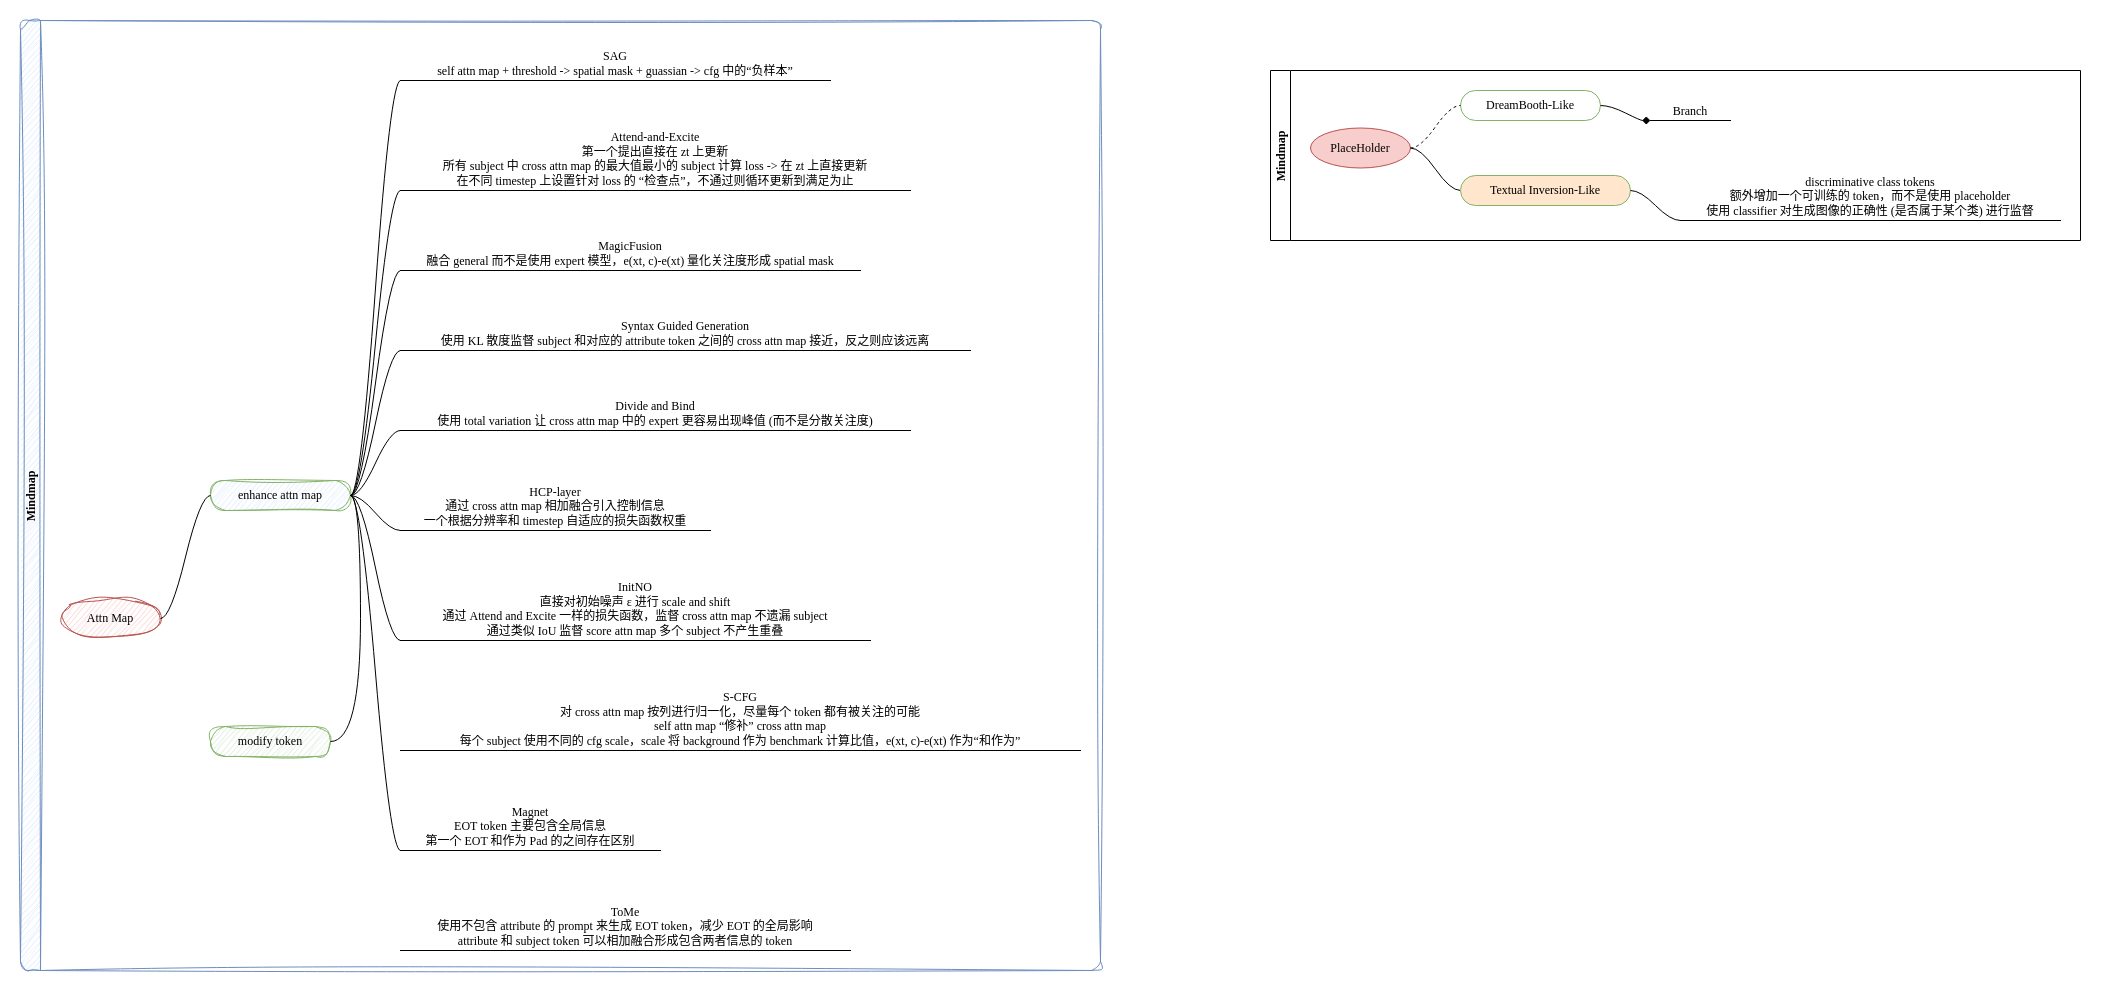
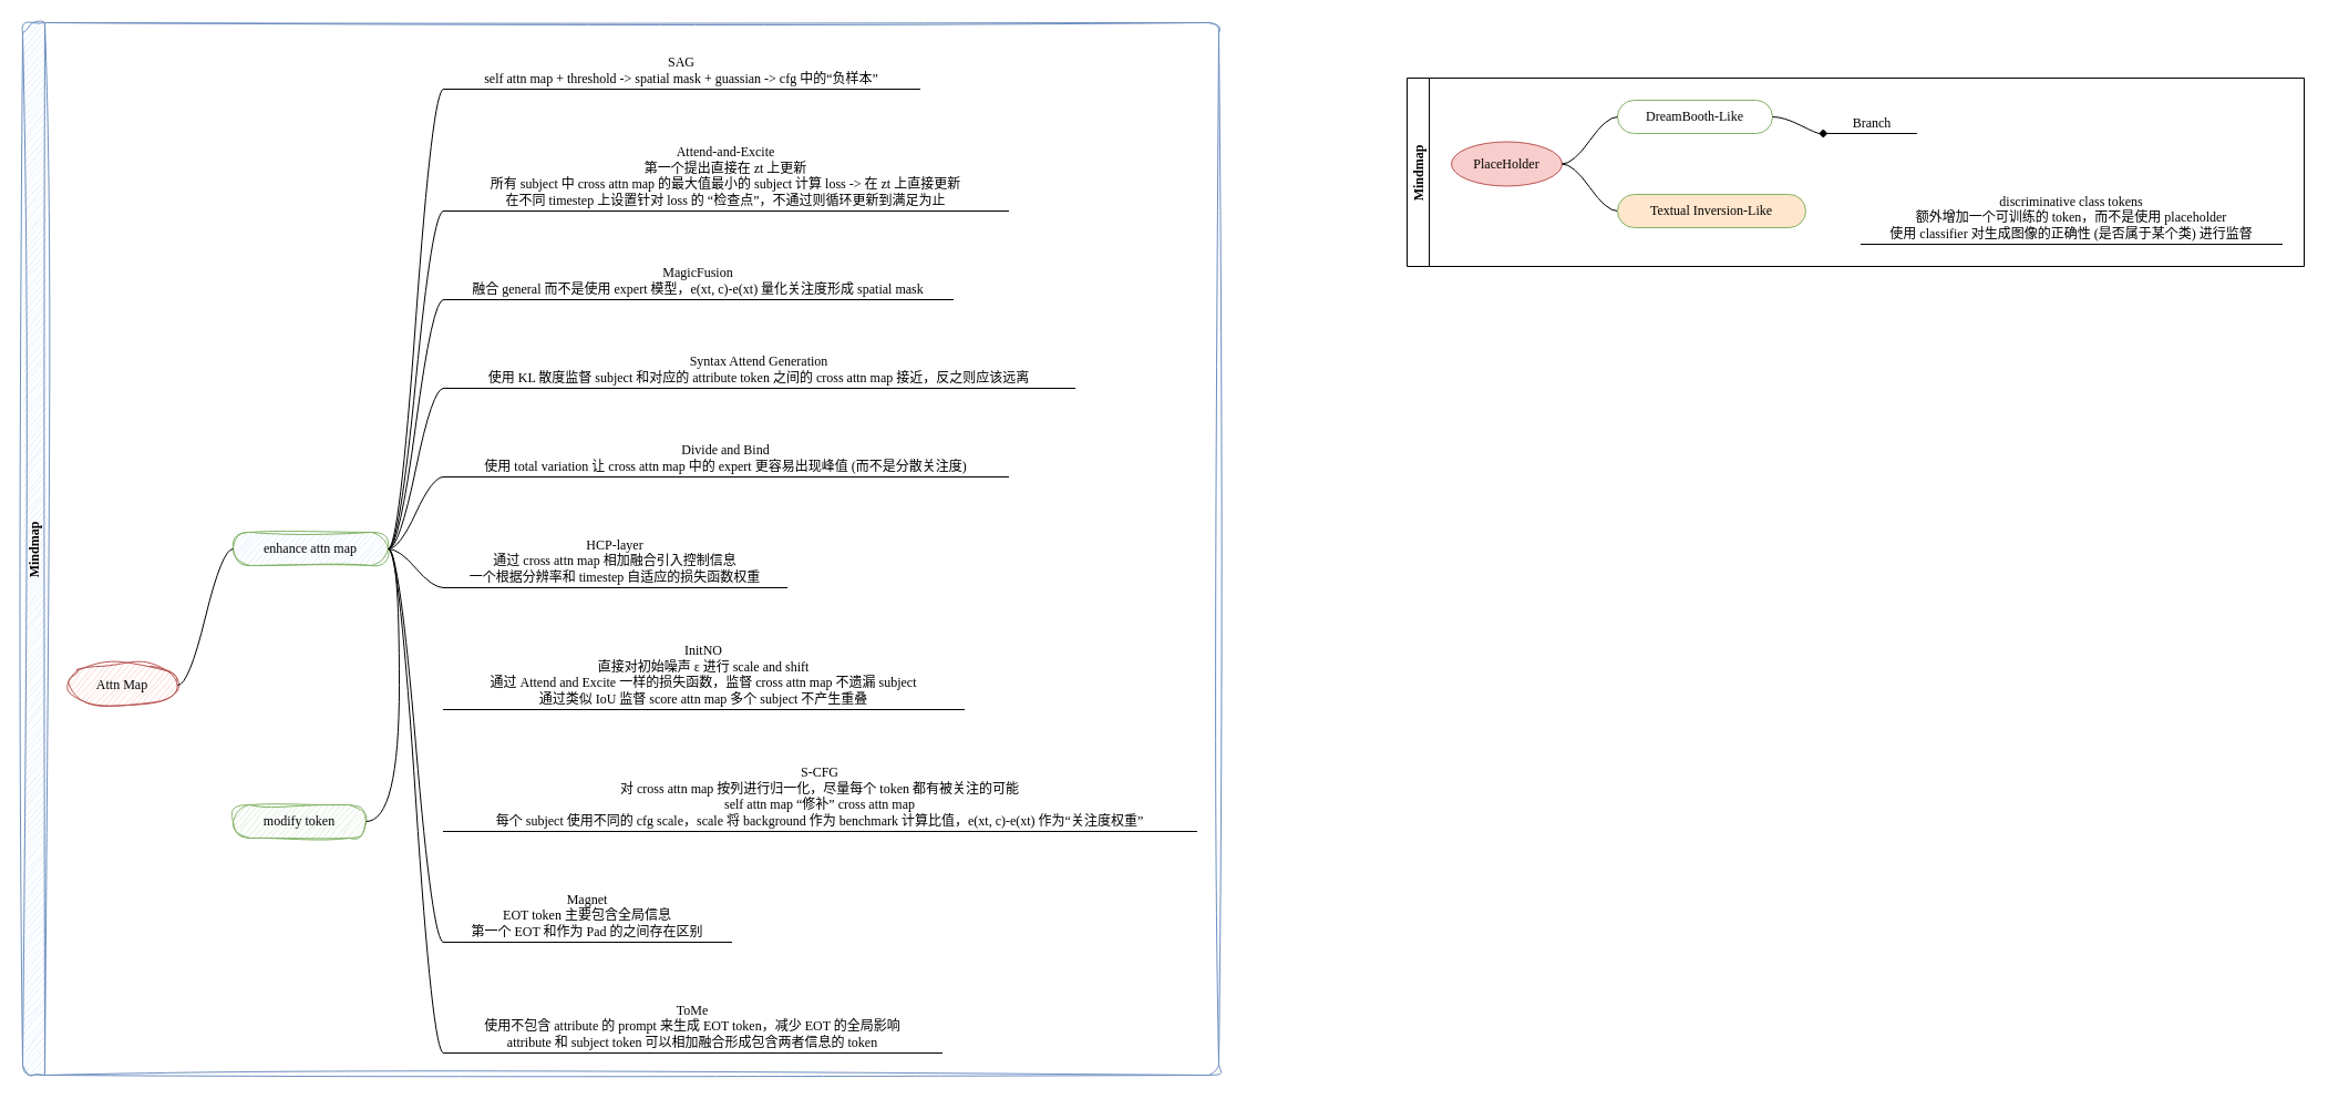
- <mxCell id="30" value="" style="edgeStyle=entityRelationEdgeStyle;startArrow=none;endArrow=none;segment=10;curved=1;sourcePerimeterSpacing=0;targetPerimeterSpacing=0;rounded=0;fontFamily=Comic Sans MS;dashed=1;" parent="27" source="28" target="29" edge="1"><mxGeometry x="60" y="-93" width="80" height="26" as="geometry" /></mxCell>
+ <mxCell id="30" value="" style="edgeStyle=entityRelationEdgeStyle;startArrow=none;endArrow=none;segment=10;curved=1;sourcePerimeterSpacing=0;targetPerimeterSpacing=0;rounded=0;fontFamily=Comic Sans MS;" parent="27" source="28" target="29" edge="1"><mxGeometry x="60" y="-93" width="80" height="26" as="geometry" /></mxCell>
- <mxCell id="36" value="" style="edgeStyle=entityRelationEdgeStyle;startArrow=none;endArrow=none;segment=10;curved=1;sourcePerimeterSpacing=0;targetPerimeterSpacing=0;rounded=0;fontFamily=Comic Sans MS;" parent="27" source="32" target="35" edge="1"><mxGeometry x="-940" y="-25" width="80" height="20" as="geometry" /></mxCell>
- <mxCell id="14" value="Syntax Guided Generation&lt;div&gt;使用 KL 散度监督 subject 和对应的 attribute token 之间的 cross attn map 接近，反之则应该远离&lt;/div&gt;" style="whiteSpace=wrap;html=1;shape=partialRectangle;top=0;left=0;bottom=1;right=0;points=[[0,1],[1,1]];fillColor=none;align=center;verticalAlign=bottom;routingCenterY=0.5;snapToPoint=1;recursiveResize=0;autosize=1;treeFolding=1;treeMoving=1;newEdgeStyle={&quot;edgeStyle&quot;:&quot;entityRelationEdgeStyle&quot;,&quot;startArrow&quot;:&quot;none&quot;,&quot;endArrow&quot;:&quot;none&quot;,&quot;segment&quot;:10,&quot;curved&quot;:1,&quot;sourcePerimeterSpacing&quot;:0,&quot;targetPerimeterSpacing&quot;:0};fontFamily=Comic Sans MS;" parent="2" vertex="1"><mxGeometry x="380" y="290" width="570" height="40" as="geometry" /></mxCell>
+ <mxCell id="14" value="Syntax Attend Generation&lt;div&gt;使用 KL 散度监督 subject 和对应的 attribute token 之间的 cross attn map 接近，反之则应该远离&lt;/div&gt;" style="whiteSpace=wrap;html=1;shape=partialRectangle;top=0;left=0;bottom=1;right=0;points=[[0,1],[1,1]];fillColor=none;align=center;verticalAlign=bottom;routingCenterY=0.5;snapToPoint=1;recursiveResize=0;autosize=1;treeFolding=1;treeMoving=1;newEdgeStyle={&quot;edgeStyle&quot;:&quot;entityRelationEdgeStyle&quot;,&quot;startArrow&quot;:&quot;none&quot;,&quot;endArrow&quot;:&quot;none&quot;,&quot;segment&quot;:10,&quot;curved&quot;:1,&quot;sourcePerimeterSpacing&quot;:0,&quot;targetPerimeterSpacing&quot;:0};fontFamily=Comic Sans MS;" parent="2" vertex="1"><mxGeometry x="380" y="290" width="570" height="40" as="geometry" /></mxCell>
- <mxCell id="19" value="" style="edgeStyle=entityRelationEdgeStyle;startArrow=none;endArrow=none;segment=10;curved=1;sourcePerimeterSpacing=0;targetPerimeterSpacing=0;rounded=0;fontFamily=Comic Sans MS;" parent="2" source="4" target="20" edge="1"><mxGeometry x="250" y="-95" width="80" height="20" as="geometry"><mxPoint x="490" y="-1618.5" as="sourcePoint" /></mxGeometry></mxCell>
- <mxCell id="22" value="S-CFG&lt;div&gt;对 cross attn map 按列进行归一化，尽量每个 token 都有被关注的可能&lt;/div&gt;&lt;div&gt;self attn map “修补” cross attn map&lt;/div&gt;&lt;div&gt;每个 subject 使用不同的 cfg scale，scale 将 background 作为 benchmark 计算比值，&lt;span style=&quot;background-color: transparent; color: light-dark(rgb(0, 0, 0), rgb(255, 255, 255));&quot;&gt;e(xt, c)-e(xt) 作为“和作为”&lt;/span&gt;&lt;/div&gt;" style="whiteSpace=wrap;html=1;shape=partialRectangle;top=0;left=0;bottom=1;right=0;points=[[0,1],[1,1]];fillColor=none;align=center;verticalAlign=bottom;routingCenterY=0.5;snapToPoint=1;recursiveResize=0;autosize=1;treeFolding=1;treeMoving=1;newEdgeStyle={&quot;edgeStyle&quot;:&quot;entityRelationEdgeStyle&quot;,&quot;startArrow&quot;:&quot;none&quot;,&quot;endArrow&quot;:&quot;none&quot;,&quot;segment&quot;:10,&quot;curved&quot;:1,&quot;sourcePerimeterSpacing&quot;:0,&quot;targetPerimeterSpacing&quot;:0};fontFamily=Comic Sans MS;" parent="2" vertex="1"><mxGeometry x="380" y="660" width="680" height="70" as="geometry" /></mxCell>
+ <mxCell id="22" value="S-CFG&lt;div&gt;对 cross attn map 按列进行归一化，尽量每个 token 都有被关注的可能&lt;/div&gt;&lt;div&gt;self attn map “修补” cross attn map&lt;/div&gt;&lt;div&gt;每个 subject 使用不同的 cfg scale，scale 将 background 作为 benchmark 计算比值，&lt;span style=&quot;background-color: transparent; color: light-dark(rgb(0, 0, 0), rgb(255, 255, 255));&quot;&gt;e(xt, c)-e(xt) 作为“关注度权重”&lt;/span&gt;&lt;/div&gt;" style="whiteSpace=wrap;html=1;shape=partialRectangle;top=0;left=0;bottom=1;right=0;points=[[0,1],[1,1]];fillColor=none;align=center;verticalAlign=bottom;routingCenterY=0.5;snapToPoint=1;recursiveResize=0;autosize=1;treeFolding=1;treeMoving=1;newEdgeStyle={&quot;edgeStyle&quot;:&quot;entityRelationEdgeStyle&quot;,&quot;startArrow&quot;:&quot;none&quot;,&quot;endArrow&quot;:&quot;none&quot;,&quot;segment&quot;:10,&quot;curved&quot;:1,&quot;sourcePerimeterSpacing&quot;:0,&quot;targetPerimeterSpacing&quot;:0};fontFamily=Comic Sans MS;" parent="2" vertex="1"><mxGeometry x="380" y="660" width="680" height="70" as="geometry" /></mxCell>
+ <mxCell id="25" value="" style="edgeStyle=entityRelationEdgeStyle;startArrow=none;endArrow=none;segment=10;curved=1;sourcePerimeterSpacing=0;targetPerimeterSpacing=0;rounded=0;fontFamily=Comic Sans MS;" parent="2" source="4" target="26" edge="1"><mxGeometry x="250" y="-95" width="80" height="20" as="geometry"><mxPoint x="490" y="-428" as="sourcePoint" /></mxGeometry></mxCell>
